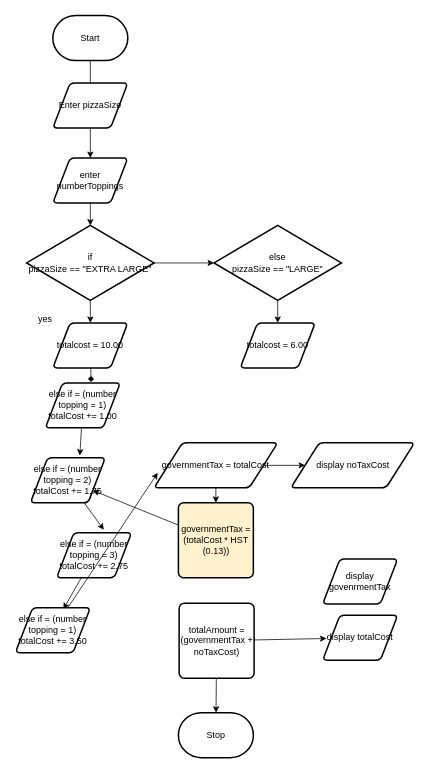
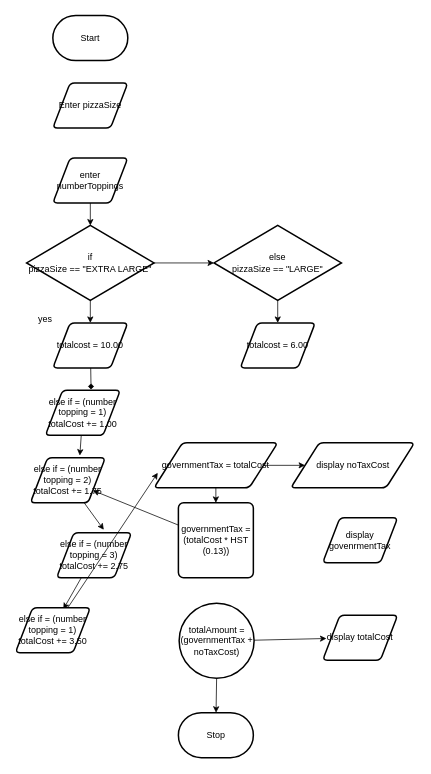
- <mxCell id="2" value="" style="edgeStyle=none;html=1;" parent="1" source="3" target="7" edge="1"><mxGeometry relative="1" as="geometry" /></mxCell>
- <mxCell id="17" value="else if = (number topping = 1)&lt;br&gt;totalCost += 1.00" style="shape=parallelogram;html=1;strokeWidth=2;perimeter=parallelogramPerimeter;whiteSpace=wrap;rounded=1;arcSize=12;size=0.23;" parent="1" vertex="1"><mxGeometry x="60" y="510" width="100" height="60" as="geometry" /></mxCell>
+ <mxCell id="17" value="else if = (number topping = 1)&lt;br&gt;totalCost += 1.00" style="shape=parallelogram;html=1;strokeWidth=2;perimeter=parallelogramPerimeter;whiteSpace=wrap;rounded=1;arcSize=12;size=0.23;" parent="1" vertex="1"><mxGeometry x="60" y="520" width="100" height="60" as="geometry" /></mxCell>
- <mxCell id="29" value="governmentTax = (totalCost * HST (0.13))" style="rounded=1;whiteSpace=wrap;html=1;absoluteArcSize=1;arcSize=14;strokeWidth=2;fillColor=#fff2cc;" parent="1" vertex="1"><mxGeometry x="237.5" y="670" width="100" height="100" as="geometry" /></mxCell>
+ <mxCell id="29" value="governmentTax = (totalCost * HST (0.13))" style="rounded=1;whiteSpace=wrap;html=1;absoluteArcSize=1;arcSize=14;strokeWidth=2;" parent="1" vertex="1"><mxGeometry x="237.5" y="670" width="100" height="100" as="geometry" /></mxCell>
- <mxCell id="31" value="display govenrmentTax" style="shape=parallelogram;html=1;strokeWidth=2;perimeter=parallelogramPerimeter;whiteSpace=wrap;rounded=1;arcSize=12;size=0.23;" parent="1" vertex="1"><mxGeometry x="430" y="745" width="100" height="60" as="geometry" /></mxCell>
+ <mxCell id="31" value="display govenrmentTax" style="shape=parallelogram;html=1;strokeWidth=2;perimeter=parallelogramPerimeter;whiteSpace=wrap;rounded=1;arcSize=12;size=0.23;" parent="1" vertex="1"><mxGeometry x="430" y="690" width="100" height="60" as="geometry" /></mxCell>
- <mxCell id="34" value="totalAmount = (governmentTax + noTaxCost)" style="rounded=1;whiteSpace=wrap;html=1;absoluteArcSize=1;arcSize=14;strokeWidth=2;" parent="1" vertex="1"><mxGeometry x="238.5" y="804" width="100" height="100" as="geometry" /></mxCell>
+ <mxCell id="34" value="totalAmount = (governmentTax + noTaxCost)" style="ellipse;whiteSpace=wrap;html=1;absoluteArcSize=1;arcSize=14;strokeWidth=2;" parent="1" vertex="1"><mxGeometry x="238.5" y="804" width="100" height="100" as="geometry" /></mxCell>
